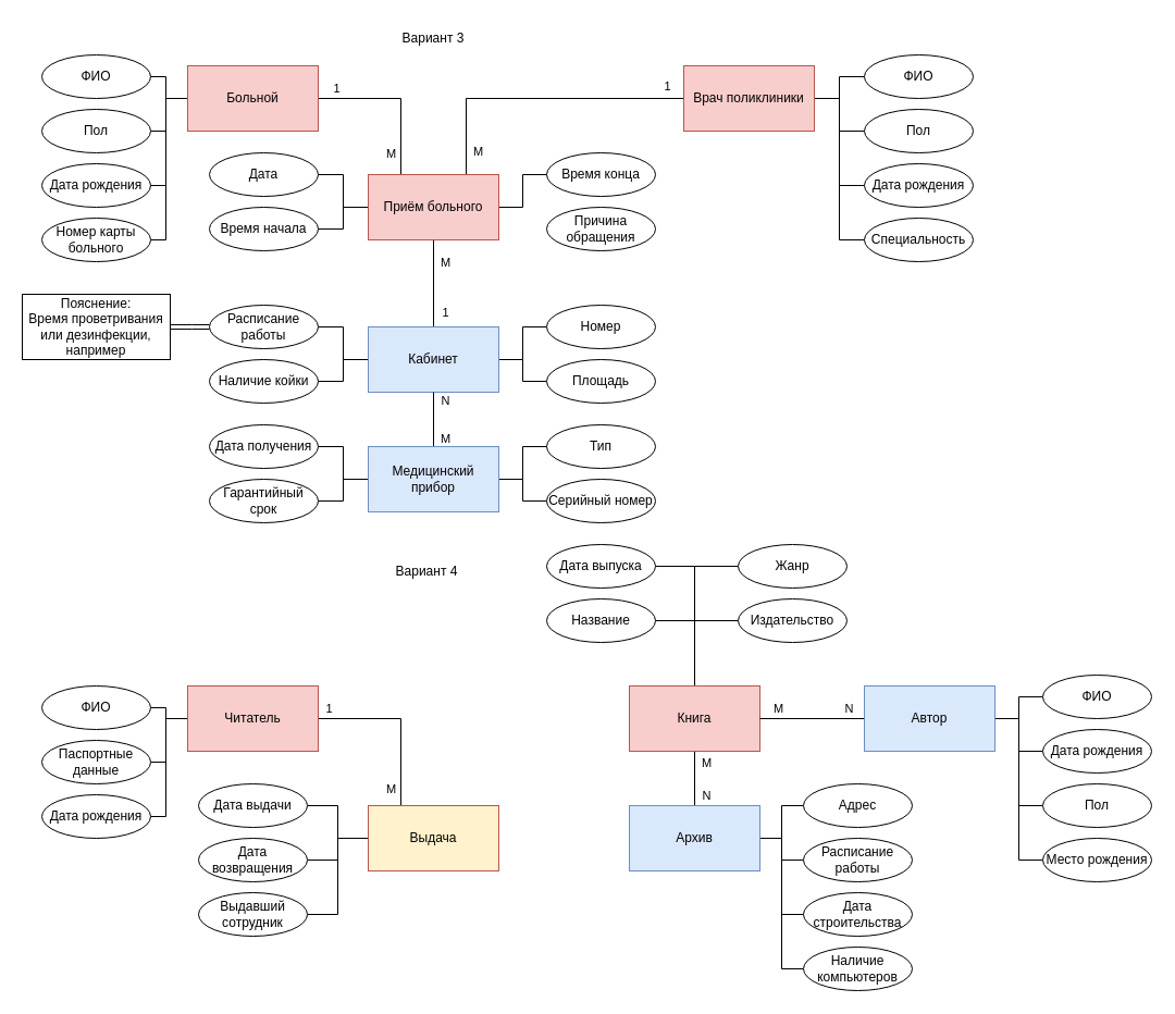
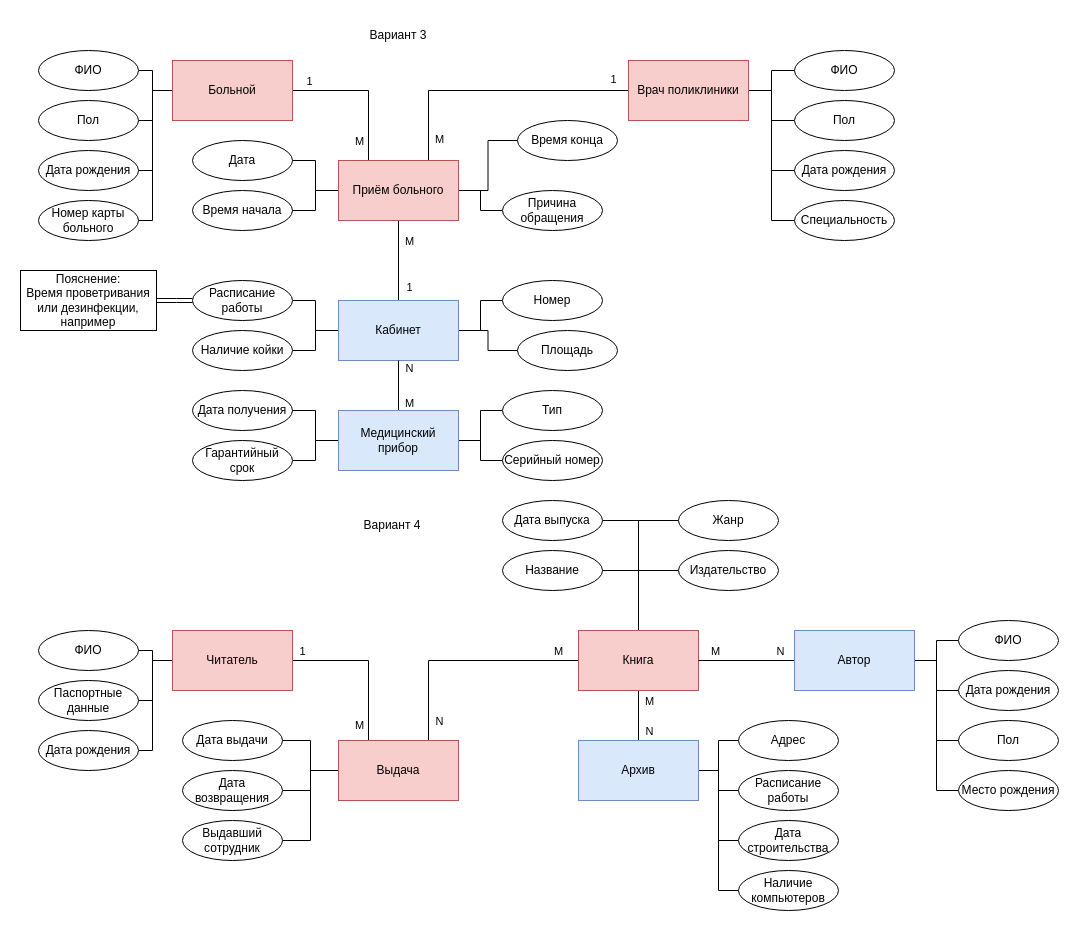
- <mxCell id="44" value="Время конца" style="ellipse;whiteSpace=wrap;html=1;" parent="1" vertex="1"><mxGeometry x="502" y="140" width="100" height="40" as="geometry" /></mxCell>
+ <mxCell id="44" value="Время конца" style="ellipse;whiteSpace=wrap;html=1;" parent="1" vertex="1"><mxGeometry x="517" y="120" width="100" height="40" as="geometry" /></mxCell>
+ <mxCell id="25" style="edgeStyle=orthogonalEdgeStyle;rounded=0;orthogonalLoop=1;jettySize=auto;html=1;entryX=0;entryY=0.5;entryDx=0;entryDy=0;strokeColor=default;align=center;verticalAlign=middle;fontFamily=Helvetica;fontSize=11;fontColor=default;labelBackgroundColor=default;endArrow=none;endFill=0;" parent="1" source="26" target="45" edge="1"><mxGeometry relative="1" as="geometry" /></mxCell>
- <mxCell id="47" value="Площадь" style="ellipse;whiteSpace=wrap;html=1;" parent="1" vertex="1"><mxGeometry x="502" y="330" width="100" height="40" as="geometry" /></mxCell>
+ <mxCell id="47" value="Площадь" style="ellipse;whiteSpace=wrap;html=1;" parent="1" vertex="1"><mxGeometry x="517" y="330" width="100" height="40" as="geometry" /></mxCell>
+ <mxCell id="59" style="edgeStyle=orthogonalEdgeStyle;rounded=0;orthogonalLoop=1;jettySize=auto;html=1;entryX=0.75;entryY=0;entryDx=0;entryDy=0;strokeColor=default;align=center;verticalAlign=middle;fontFamily=Helvetica;fontSize=11;fontColor=default;labelBackgroundColor=default;endArrow=none;endFill=0;" parent="1" source="69" target="73" edge="1"><mxGeometry relative="1" as="geometry" /></mxCell>
+ <mxCell id="60" value="M" style="edgeLabel;html=1;align=center;verticalAlign=middle;resizable=0;points=[];rounded=0;strokeColor=default;fontFamily=Helvetica;fontSize=11;fontColor=default;labelBackgroundColor=default;" parent="59" vertex="1" connectable="0"><mxGeometry x="-0.815" y="-1" relative="1" as="geometry"><mxPoint y="-9" as="offset" /></mxGeometry></mxCell>
+ <mxCell id="61" value="N" style="edgeLabel;html=1;align=center;verticalAlign=middle;resizable=0;points=[];rounded=0;strokeColor=default;fontFamily=Helvetica;fontSize=11;fontColor=default;labelBackgroundColor=default;" parent="59" vertex="1" connectable="0"><mxGeometry x="0.755" y="1" relative="1" as="geometry"><mxPoint x="9" y="8" as="offset" /></mxGeometry></mxCell>
- <mxCell id="73" value="Выдача" style="rounded=0;whiteSpace=wrap;html=1;fillColor=#fff2cc;strokeColor=#b85450;" parent="1" vertex="1"><mxGeometry x="338" y="740" width="120" height="60" as="geometry" /></mxCell>
+ <mxCell id="73" value="Выдача" style="rounded=0;whiteSpace=wrap;html=1;fillColor=#f8cecc;strokeColor=#b85450;" parent="1" vertex="1"><mxGeometry x="338" y="740" width="120" height="60" as="geometry" /></mxCell>
